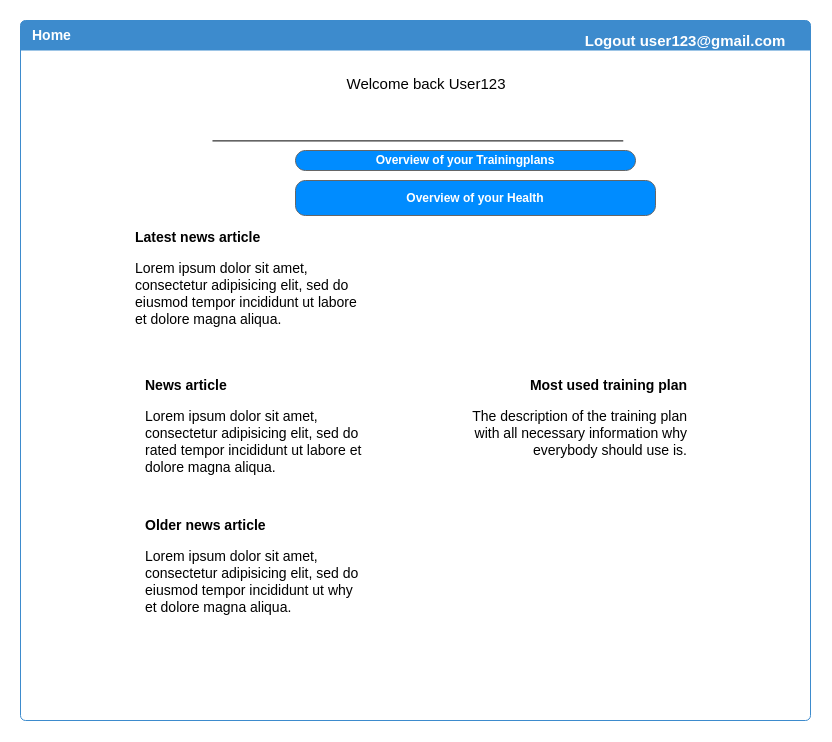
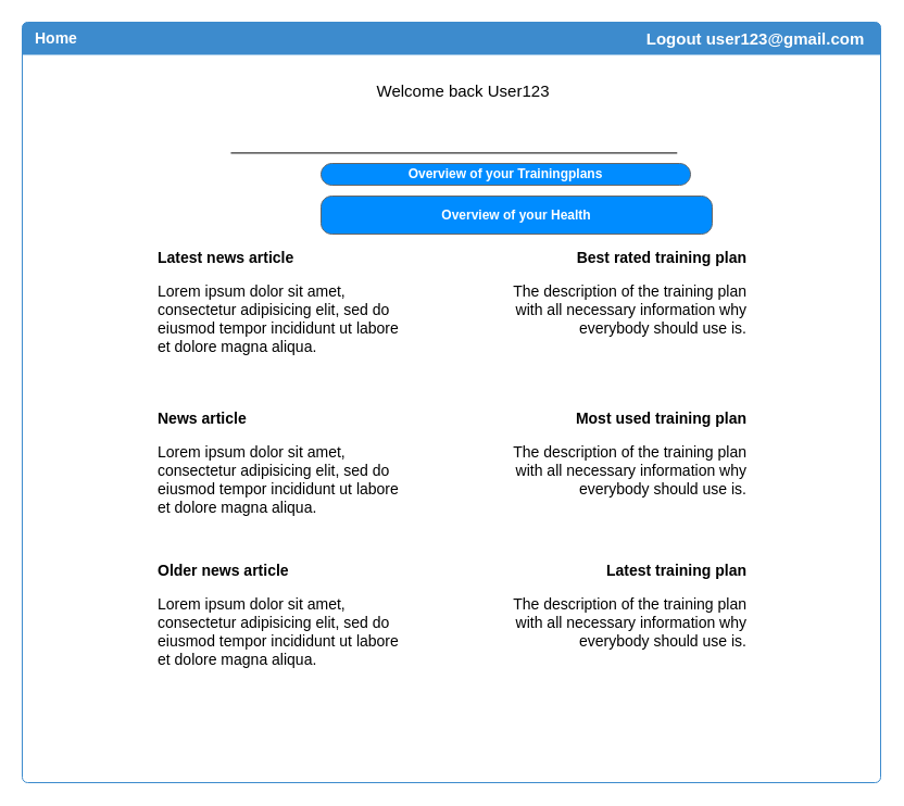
- <mxCell id="5" value="Logout user123@gmail.com" style="text;html=1;strokeColor=none;fillColor=none;align=center;verticalAlign=middle;whiteSpace=wrap;rounded=0;fontStyle=1;fontColor=#FFFFFF;fontSize=15;" vertex="1" parent="2"><mxGeometry x="550" y="5" width="230" height="30" as="geometry" /></mxCell>
+ <mxCell id="5" value="Logout user123@gmail.com" style="text;html=1;strokeColor=none;fillColor=none;align=center;verticalAlign=middle;whiteSpace=wrap;rounded=0;fontStyle=1;fontColor=#FFFFFF;fontSize=15;" vertex="1" parent="2"><mxGeometry x="560" width="230" height="30" as="geometry" /></mxCell>
- <mxCell id="6" value="&lt;h1 style=&quot;font-size: 14px&quot;&gt;Latest news article&lt;/h1&gt;&lt;p style=&quot;font-size: 14px&quot;&gt;Lorem ipsum dolor sit amet, consectetur adipisicing elit, sed do eiusmod tempor incididunt ut labore et dolore magna aliqua.&lt;/p&gt;" style="text;html=1;strokeColor=none;fillColor=none;spacing=5;spacingTop=-20;whiteSpace=wrap;overflow=hidden;rounded=0;fontSize=14;fontColor=#000000;" vertex="1" parent="2"><mxGeometry x="110" y="210" width="230" height="140" as="geometry" /></mxCell>
+ <mxCell id="6" value="&lt;h1 style=&quot;font-size: 14px&quot;&gt;Latest news article&lt;/h1&gt;&lt;p style=&quot;font-size: 14px&quot;&gt;Lorem ipsum dolor sit amet, consectetur adipisicing elit, sed do eiusmod tempor incididunt ut labore et dolore magna aliqua.&lt;/p&gt;" style="text;html=1;strokeColor=none;fillColor=none;spacing=5;spacingTop=-20;whiteSpace=wrap;overflow=hidden;rounded=0;fontSize=14;fontColor=#000000;" vertex="1" parent="2"><mxGeometry x="120" y="210" width="230" height="140" as="geometry" /></mxCell>
+ <mxCell id="9" value="&lt;h1 style=&quot;text-align: right ; font-size: 14px&quot;&gt;Best rated training plan&lt;/h1&gt;&lt;h1 style=&quot;font-size: 14px&quot;&gt;&lt;p style=&quot;font-weight: 400 ; text-align: right&quot;&gt;The description of the training plan with all necessary information why everybody should use is.&lt;/p&gt;&lt;/h1&gt;" style="text;html=1;strokeColor=none;fillColor=none;spacing=5;spacingTop=-20;whiteSpace=wrap;overflow=hidden;rounded=0;fontSize=14;fontColor=#000000;" vertex="1" parent="2"><mxGeometry x="440" y="210" width="230" height="140" as="geometry" /></mxCell>
- <mxCell id="7" value="&lt;h1 style=&quot;font-size: 14px&quot;&gt;News article&lt;/h1&gt;&lt;p style=&quot;font-size: 14px&quot;&gt;Lorem ipsum dolor sit amet, consectetur adipisicing elit, sed do rated tempor incididunt ut labore et dolore magna aliqua.&lt;/p&gt;" style="text;html=1;strokeColor=none;fillColor=none;spacing=5;spacingTop=-20;whiteSpace=wrap;overflow=hidden;rounded=0;fontSize=14;fontColor=#000000;" vertex="1" parent="2"><mxGeometry x="120" y="358.494" width="230" height="140" as="geometry" /></mxCell>
+ <mxCell id="7" value="&lt;h1 style=&quot;font-size: 14px&quot;&gt;News article&lt;/h1&gt;&lt;p style=&quot;font-size: 14px&quot;&gt;Lorem ipsum dolor sit amet, consectetur adipisicing elit, sed do eiusmod tempor incididunt ut labore et dolore magna aliqua.&lt;/p&gt;" style="text;html=1;strokeColor=none;fillColor=none;spacing=5;spacingTop=-20;whiteSpace=wrap;overflow=hidden;rounded=0;fontSize=14;fontColor=#000000;" vertex="1" parent="2"><mxGeometry x="120" y="358.494" width="230" height="140" as="geometry" /></mxCell>
- <mxCell id="8" value="&lt;h1 style=&quot;font-size: 14px&quot;&gt;Older news article&lt;/h1&gt;&lt;p style=&quot;font-size: 14px&quot;&gt;Lorem ipsum dolor sit amet, consectetur adipisicing elit, sed do eiusmod tempor incididunt ut why et dolore magna aliqua.&lt;/p&gt;" style="text;html=1;strokeColor=none;fillColor=none;spacing=5;spacingTop=-20;whiteSpace=wrap;overflow=hidden;rounded=0;fontSize=14;fontColor=#000000;" vertex="1" parent="2"><mxGeometry x="120" y="498.494" width="230" height="140" as="geometry" /></mxCell>
+ <mxCell id="8" value="&lt;h1 style=&quot;font-size: 14px&quot;&gt;Older news article&lt;/h1&gt;&lt;p style=&quot;font-size: 14px&quot;&gt;Lorem ipsum dolor sit amet, consectetur adipisicing elit, sed do eiusmod tempor incididunt ut labore et dolore magna aliqua.&lt;/p&gt;" style="text;html=1;strokeColor=none;fillColor=none;spacing=5;spacingTop=-20;whiteSpace=wrap;overflow=hidden;rounded=0;fontSize=14;fontColor=#000000;" vertex="1" parent="2"><mxGeometry x="120" y="498.494" width="230" height="140" as="geometry" /></mxCell>
+ <mxCell id="11" value="&lt;h1 style=&quot;text-align: right ; font-size: 14px&quot;&gt;Latest training plan&lt;/h1&gt;&lt;h1 style=&quot;font-size: 14px&quot;&gt;&lt;p style=&quot;font-weight: 400 ; text-align: right&quot;&gt;The description of the training plan with all necessary information why everybody should use is.&lt;/p&gt;&lt;/h1&gt;" style="text;html=1;strokeColor=none;fillColor=none;spacing=5;spacingTop=-20;whiteSpace=wrap;overflow=hidden;rounded=0;fontSize=14;fontColor=#000000;" vertex="1" parent="2"><mxGeometry x="440" y="498.494" width="230" height="140" as="geometry" /></mxCell>
